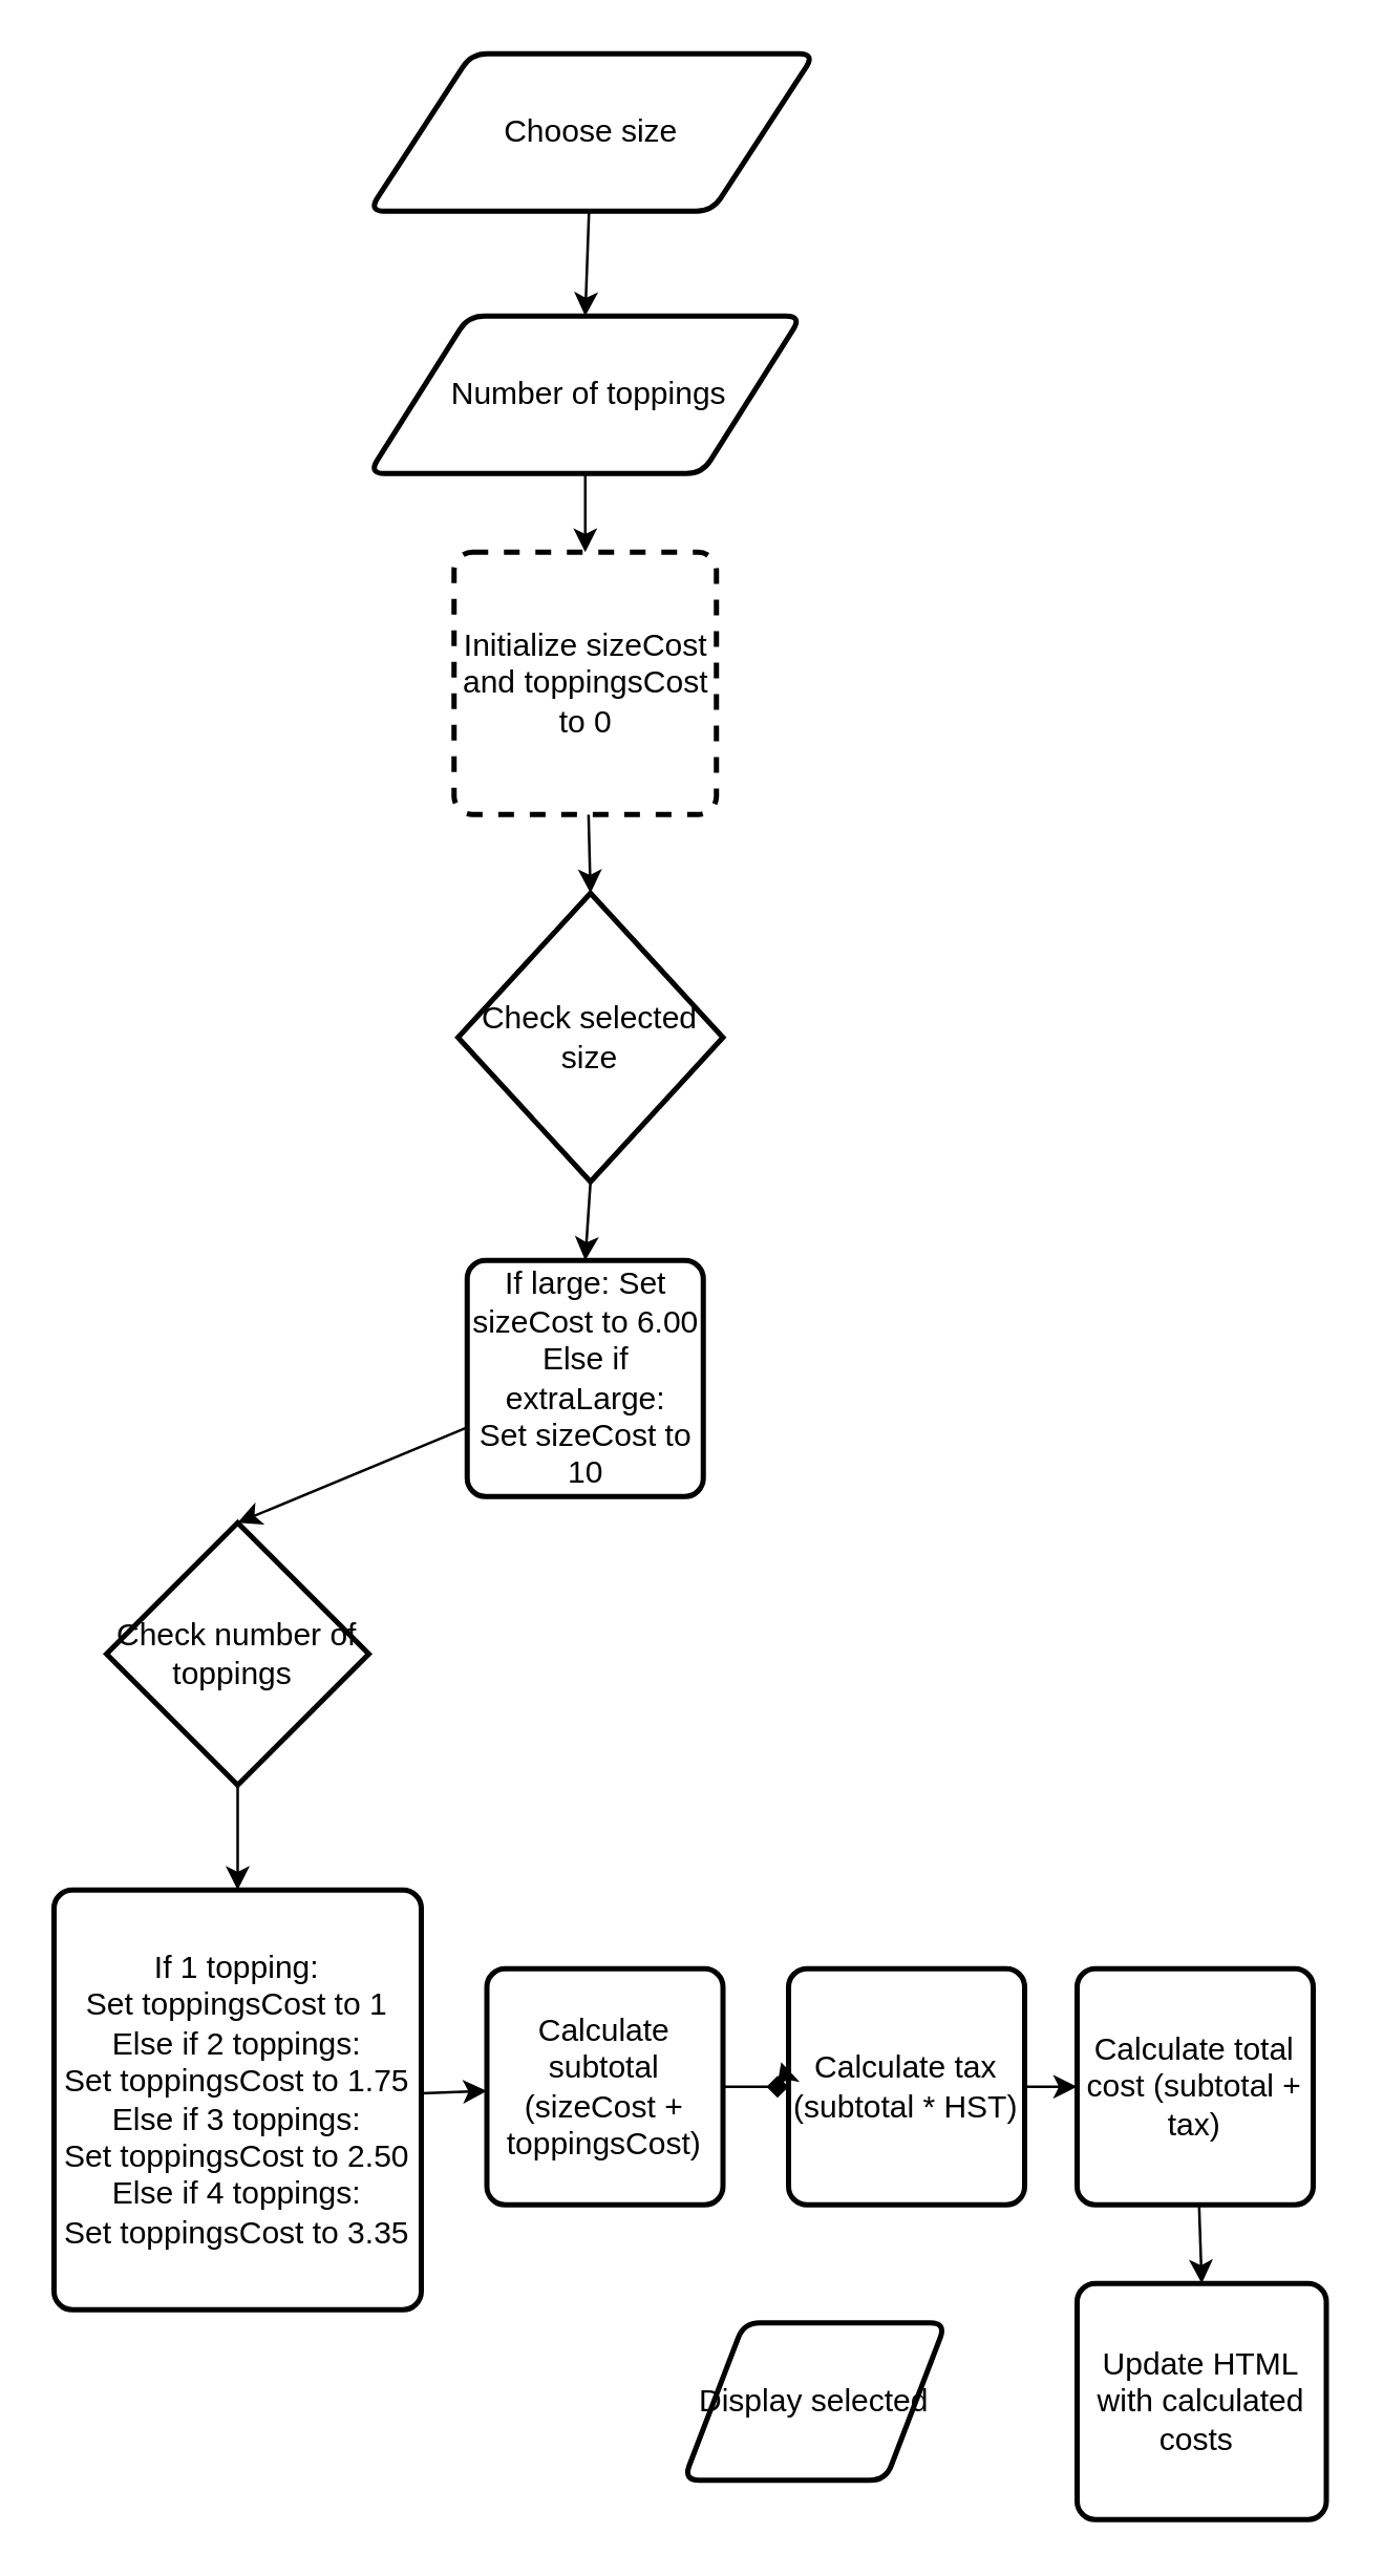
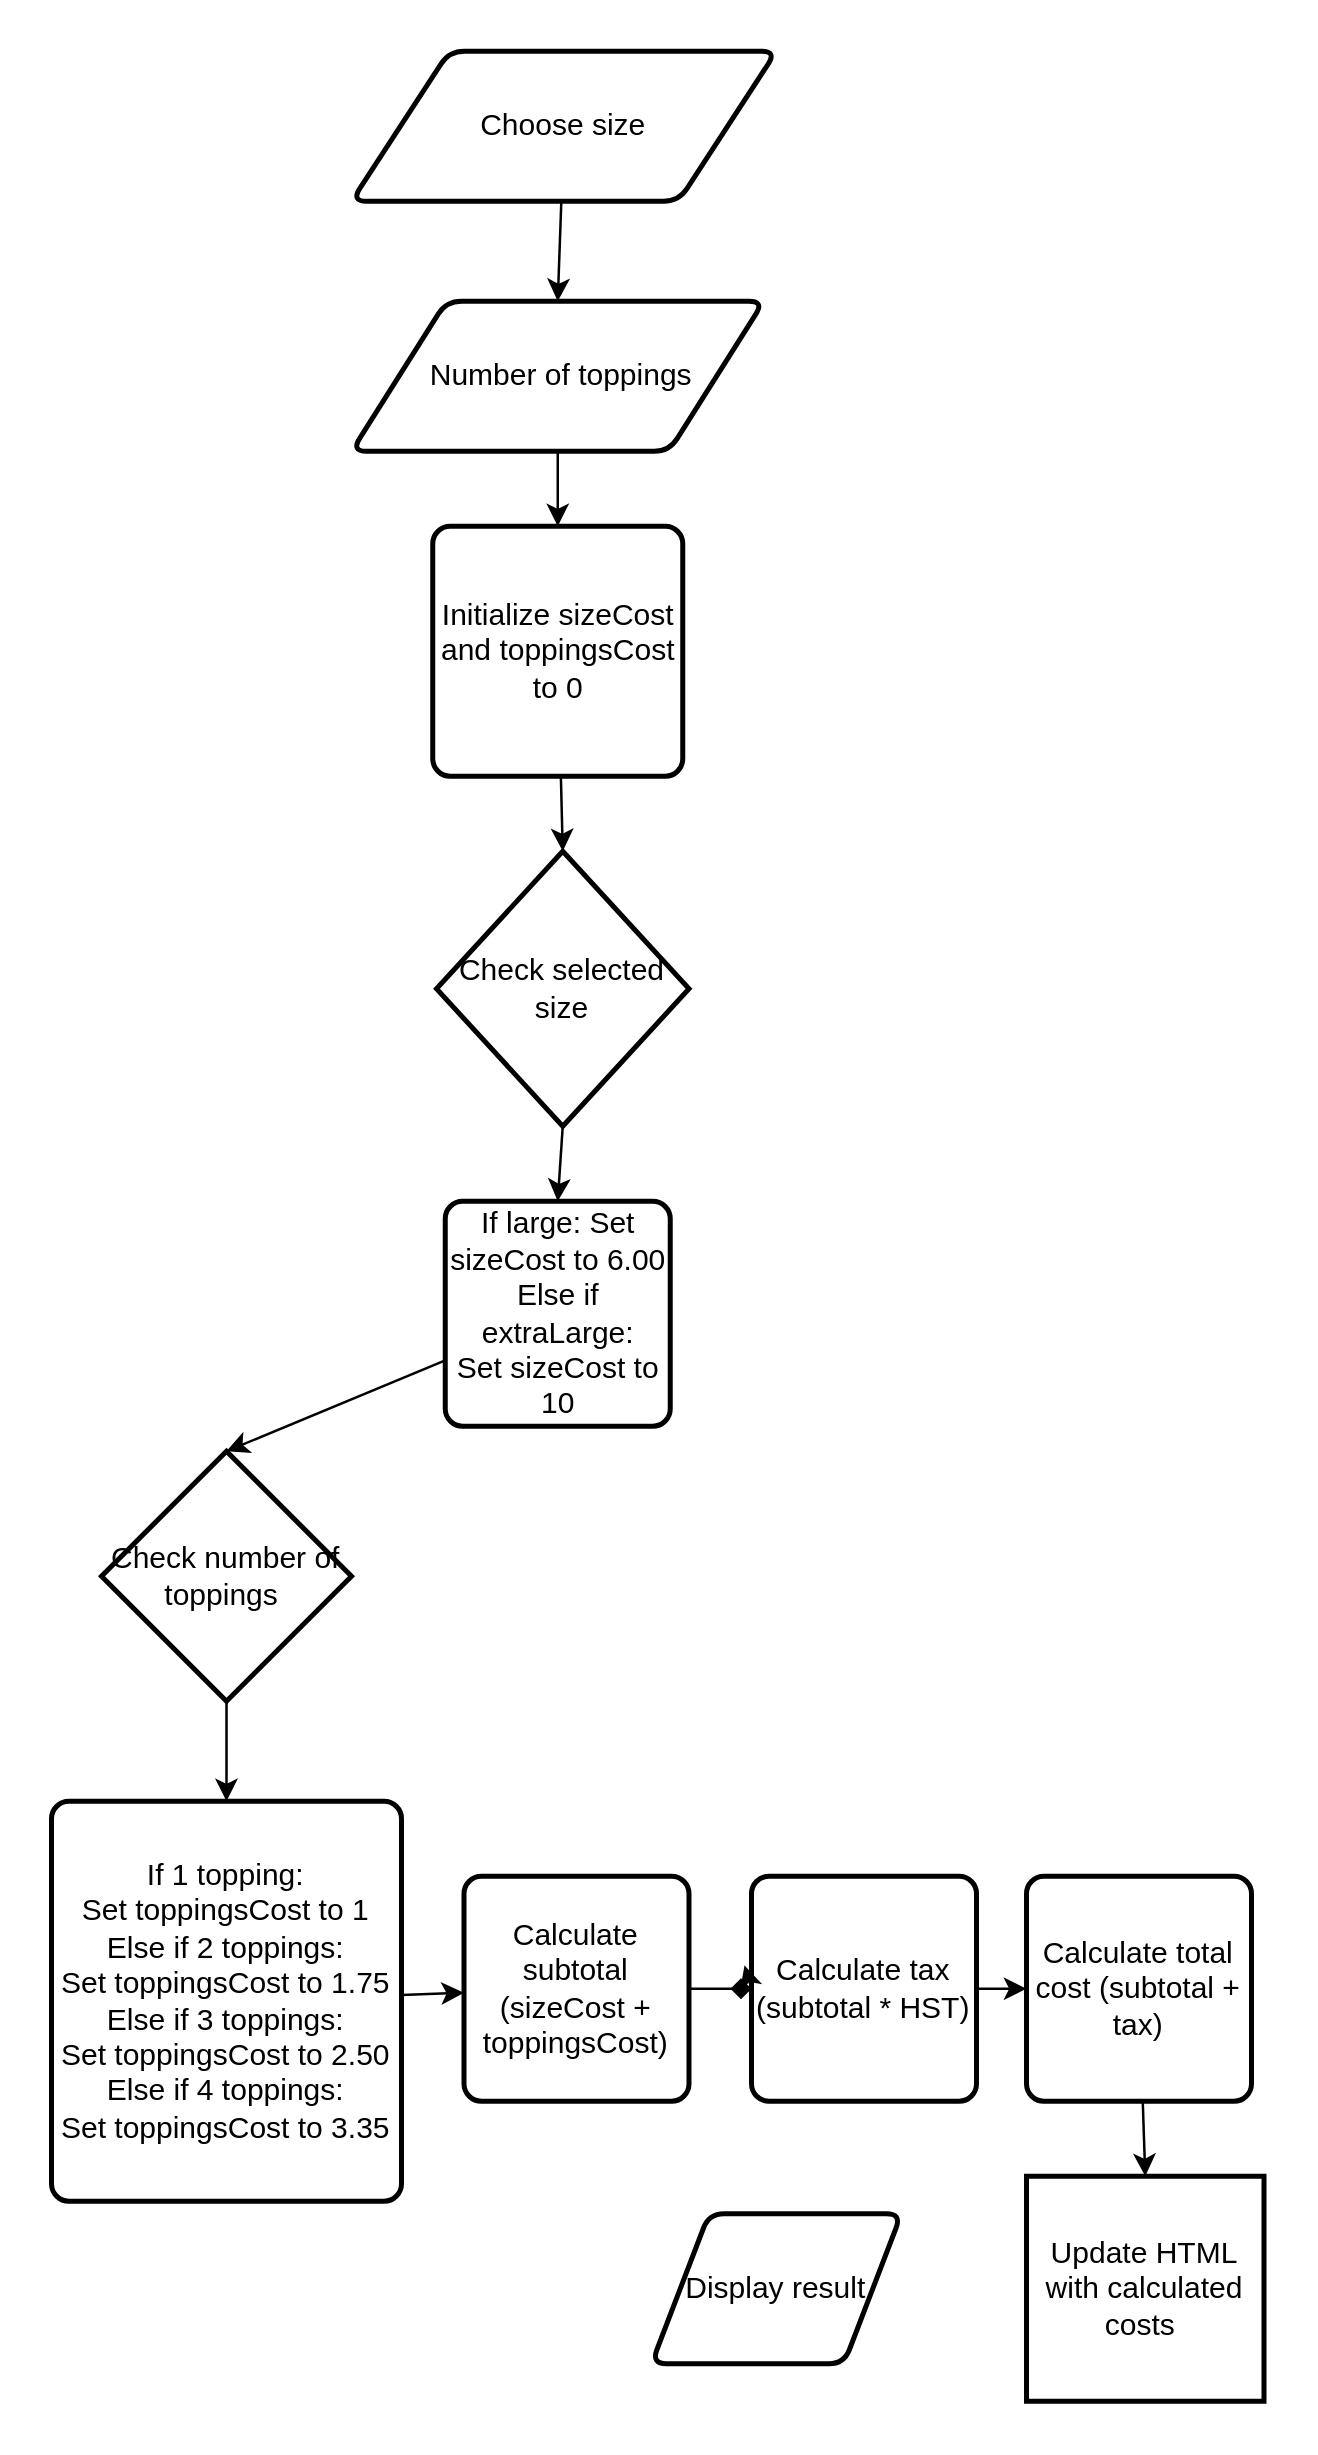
- <mxCell id="7" value="Initialize sizeCost and toppingsCost to 0" style="rounded=1;whiteSpace=wrap;html=1;absoluteArcSize=1;arcSize=14;strokeWidth=2;dashed=1;" vertex="1" parent="1"><mxGeometry x="172.5" y="210" width="100" height="100" as="geometry" /></mxCell>
+ <mxCell id="7" value="Initialize sizeCost and toppingsCost to 0" style="rounded=1;whiteSpace=wrap;html=1;absoluteArcSize=1;arcSize=14;strokeWidth=2;" vertex="1" parent="1"><mxGeometry x="172.5" y="210" width="100" height="100" as="geometry" /></mxCell>
- <mxCell id="24" value="Display selected" style="shape=parallelogram;html=1;strokeWidth=2;perimeter=parallelogramPerimeter;whiteSpace=wrap;rounded=1;arcSize=12;size=0.23;" vertex="1" parent="1"><mxGeometry x="260" y="885" width="100" height="60" as="geometry" /></mxCell>
+ <mxCell id="24" value="Display result" style="shape=parallelogram;html=1;strokeWidth=2;perimeter=parallelogramPerimeter;whiteSpace=wrap;rounded=1;arcSize=12;size=0.23;" vertex="1" parent="1"><mxGeometry x="260" y="885" width="100" height="60" as="geometry" /></mxCell>
- <mxCell id="23" value="Update HTML with calculated costs&amp;nbsp;" style="rounded=1;whiteSpace=wrap;html=1;absoluteArcSize=1;arcSize=14;strokeWidth=2;" vertex="1" parent="1"><mxGeometry x="410" y="870" width="95" height="90" as="geometry" /></mxCell>
+ <mxCell id="23" value="Update HTML with calculated costs&amp;nbsp;" style="whiteSpace=wrap;html=1;absoluteArcSize=1;arcSize=14;strokeWidth=2;rounded=0;" vertex="1" parent="1"><mxGeometry x="410" y="870" width="95" height="90" as="geometry" /></mxCell>
